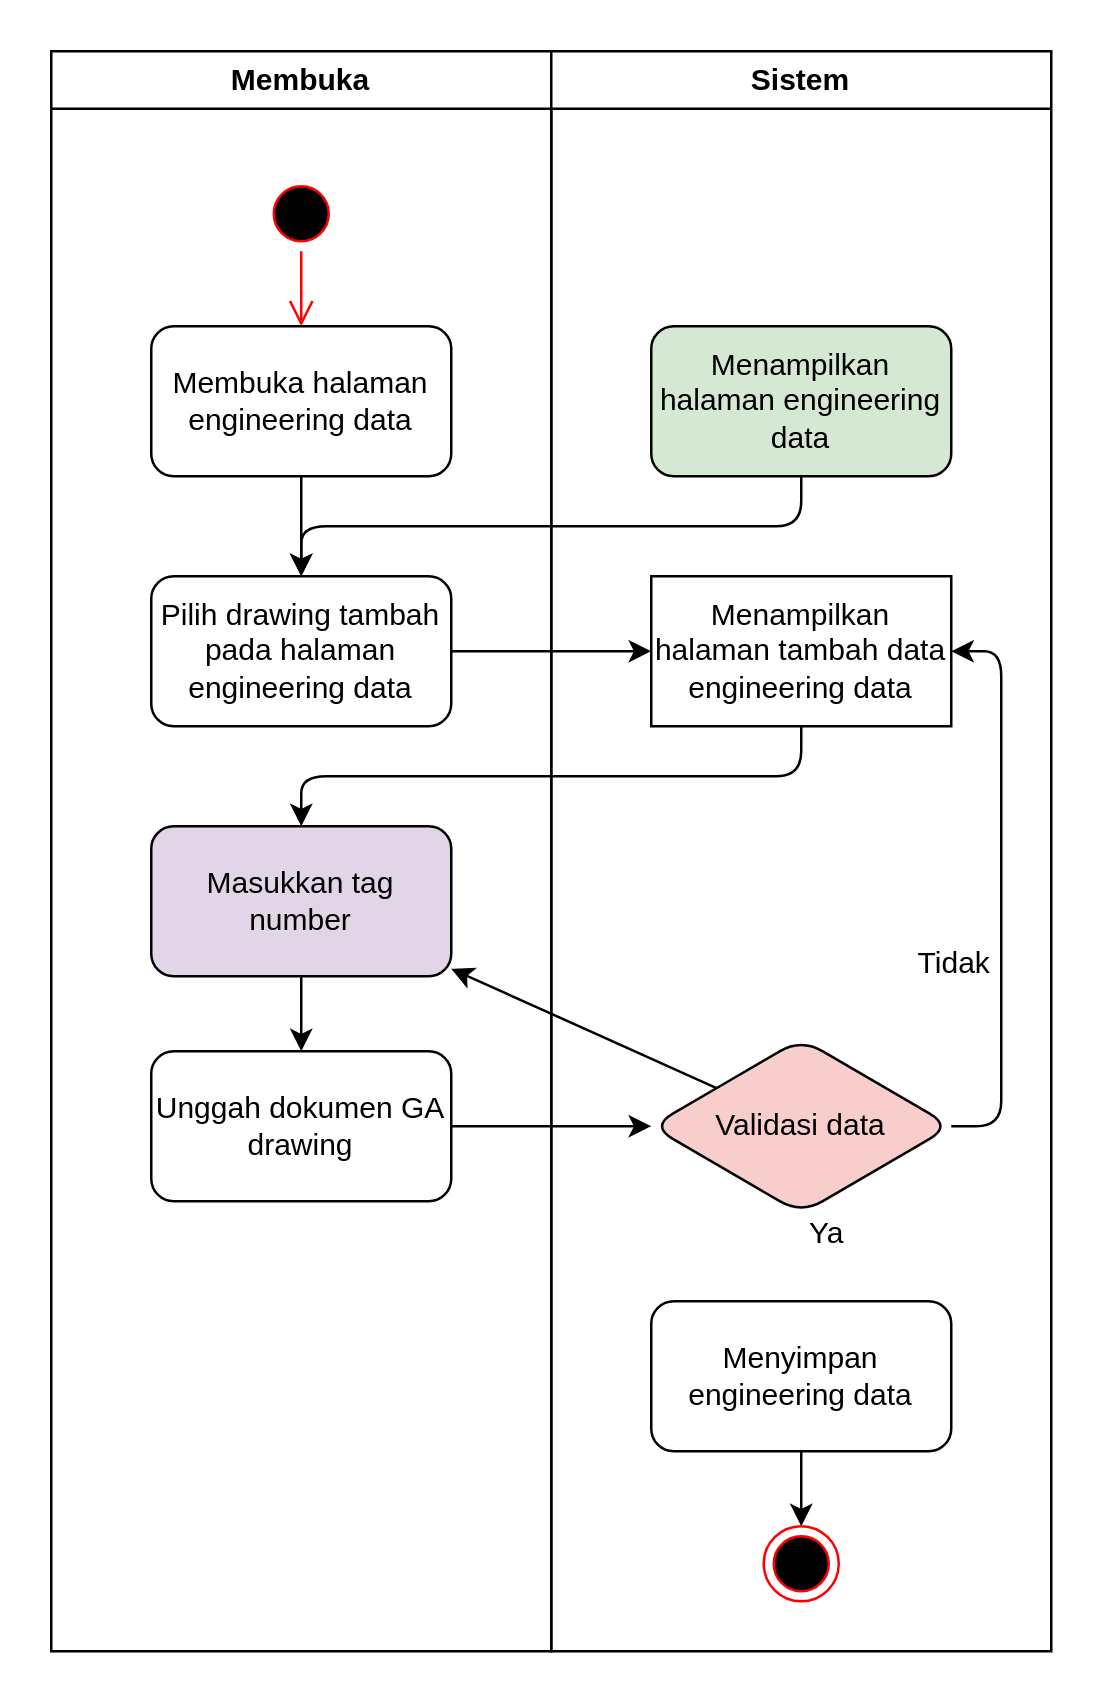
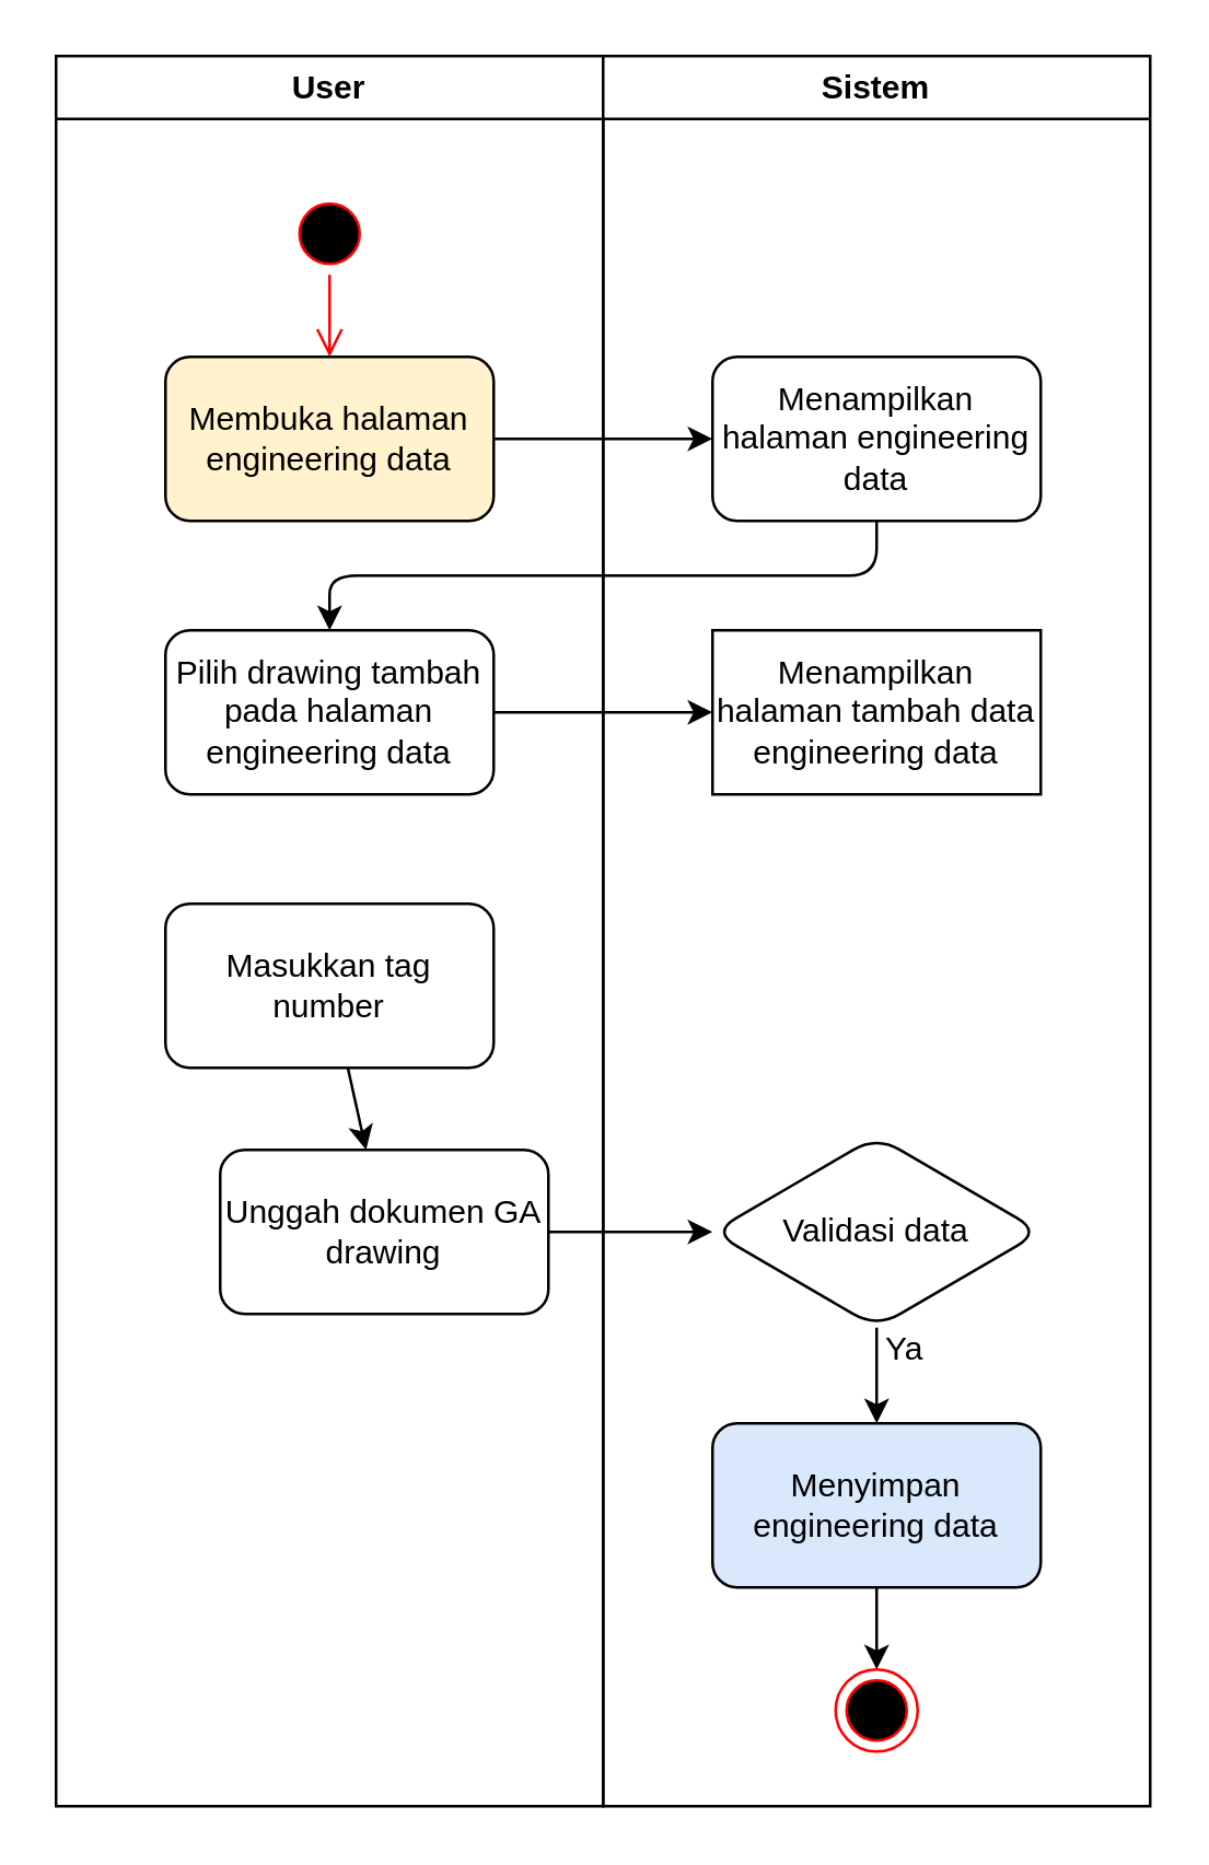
- <mxCell id="2" value="Membuka" style="swimlane;whiteSpace=wrap;html=1;" parent="1" vertex="1"><mxGeometry x="20" y="20" width="200" height="640" as="geometry" /></mxCell>
+ <mxCell id="2" value="User" style="swimlane;whiteSpace=wrap;html=1;" parent="1" vertex="1"><mxGeometry x="20" y="20" width="200" height="640" as="geometry" /></mxCell>
- <mxCell id="6" value="Membuka halaman engineering data" style="rounded=1;whiteSpace=wrap;html=1;" parent="2" vertex="1"><mxGeometry x="40" y="110" width="120" height="60" as="geometry" /></mxCell>
+ <mxCell id="6" value="Membuka halaman engineering data" style="rounded=1;whiteSpace=wrap;html=1;fillColor=#fff2cc;" parent="2" vertex="1"><mxGeometry x="40" y="110" width="120" height="60" as="geometry" /></mxCell>
- <mxCell id="9" value="Menampilkan halaman engineering data" style="rounded=1;whiteSpace=wrap;html=1;fillColor=#d5e8d4;" parent="2" vertex="1"><mxGeometry x="240" y="110" width="120" height="60" as="geometry" /></mxCell>
+ <mxCell id="9" value="Menampilkan halaman engineering data" style="rounded=1;whiteSpace=wrap;html=1;" parent="2" vertex="1"><mxGeometry x="240" y="110" width="120" height="60" as="geometry" /></mxCell>
- <mxCell id="5" value="" style="edgeStyle=none;html=1;" parent="2" source="6" target="7" edge="1"><mxGeometry relative="1" as="geometry" /></mxCell>
+ <mxCell id="5" value="" style="edgeStyle=none;html=1;" parent="2" source="6" target="9" edge="1"><mxGeometry relative="1" as="geometry" /></mxCell>
- <mxCell id="23" value="" style="edgeStyle=none;html=1;exitX=0.5;exitY=1;exitDx=0;exitDy=0;entryX=0.5;entryY=0;entryDx=0;entryDy=0;" parent="1" source="14" target="10" edge="1"><mxGeometry relative="1" as="geometry"><Array as="points"><mxPoint x="320" y="310" /><mxPoint x="120" y="310" /></Array></mxGeometry></mxCell>
- <mxCell id="15" style="edgeStyle=none;html=1;exitX=1;exitY=0.5;exitDx=0;exitDy=0;entryX=1;entryY=0.5;entryDx=0;entryDy=0;" parent="13" source="17" target="14" edge="1"><mxGeometry relative="1" as="geometry"><Array as="points"><mxPoint x="180" y="430" /><mxPoint x="180" y="240" /></Array></mxGeometry></mxCell>
- <mxCell id="10" value="Masukkan tag number" style="rounded=1;whiteSpace=wrap;html=1;fillColor=#e1d5e7;" parent="2" vertex="1"><mxGeometry x="40" y="310" width="120" height="60" as="geometry" /></mxCell>
+ <mxCell id="10" value="Masukkan tag number" style="rounded=1;whiteSpace=wrap;html=1;" parent="2" vertex="1"><mxGeometry x="40" y="310" width="120" height="60" as="geometry" /></mxCell>
- <mxCell id="18" value="Tidak" style="text;html=1;align=center;verticalAlign=middle;resizable=0;points=[];autosize=1;strokeColor=none;fillColor=none;" parent="13" vertex="1"><mxGeometry x="136" y="350" width="50" height="30" as="geometry" /></mxCell>
- <mxCell id="16" value="" style="edgeStyle=none;html=1;" parent="13" source="17" target="10" edge="1"><mxGeometry relative="1" as="geometry" /></mxCell>
+ <mxCell id="16" value="" style="edgeStyle=none;html=1;" parent="13" source="17" target="20" edge="1"><mxGeometry relative="1" as="geometry" /></mxCell>
- <mxCell id="11" value="Unggah dokumen GA drawing" style="rounded=1;whiteSpace=wrap;html=1;" parent="2" vertex="1"><mxGeometry x="40" y="400" width="120" height="60" as="geometry" /></mxCell>
+ <mxCell id="11" value="Unggah dokumen GA drawing" style="rounded=1;whiteSpace=wrap;html=1;" parent="2" vertex="1"><mxGeometry x="60" y="400" width="120" height="60" as="geometry" /></mxCell>
- <mxCell id="17" value="Validasi data" style="rhombus;whiteSpace=wrap;html=1;rounded=1;fillColor=#f8cecc;" parent="13" vertex="1"><mxGeometry x="40" y="395" width="120" height="70" as="geometry" /></mxCell>
+ <mxCell id="17" value="Validasi data" style="rhombus;whiteSpace=wrap;html=1;rounded=1;" parent="13" vertex="1"><mxGeometry x="40" y="395" width="120" height="70" as="geometry" /></mxCell>
- <mxCell id="20" value="Menyimpan engineering data" style="rounded=1;whiteSpace=wrap;html=1;" parent="13" vertex="1"><mxGeometry x="40" y="500" width="120" height="60" as="geometry" /></mxCell>
+ <mxCell id="20" value="Menyimpan engineering data" style="rounded=1;whiteSpace=wrap;html=1;fillColor=#dae8fc;" parent="13" vertex="1"><mxGeometry x="40" y="500" width="120" height="60" as="geometry" /></mxCell>
